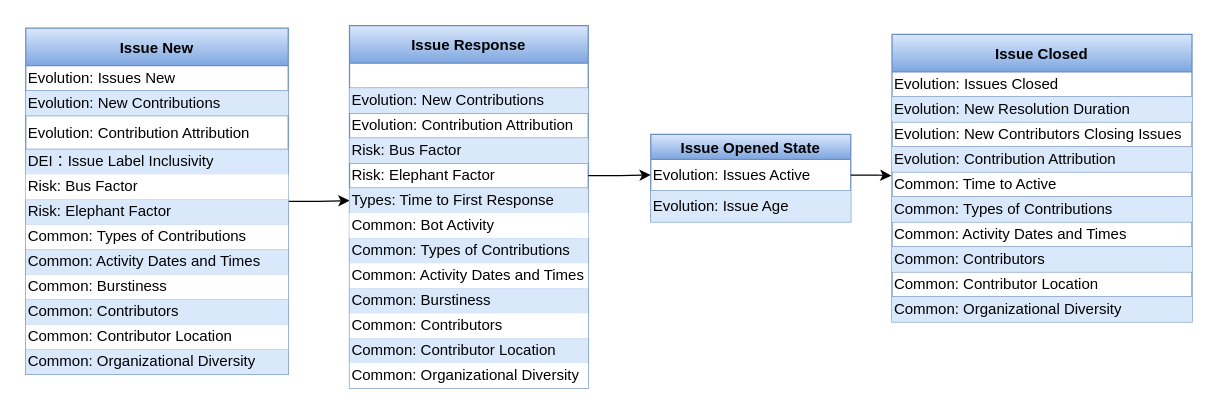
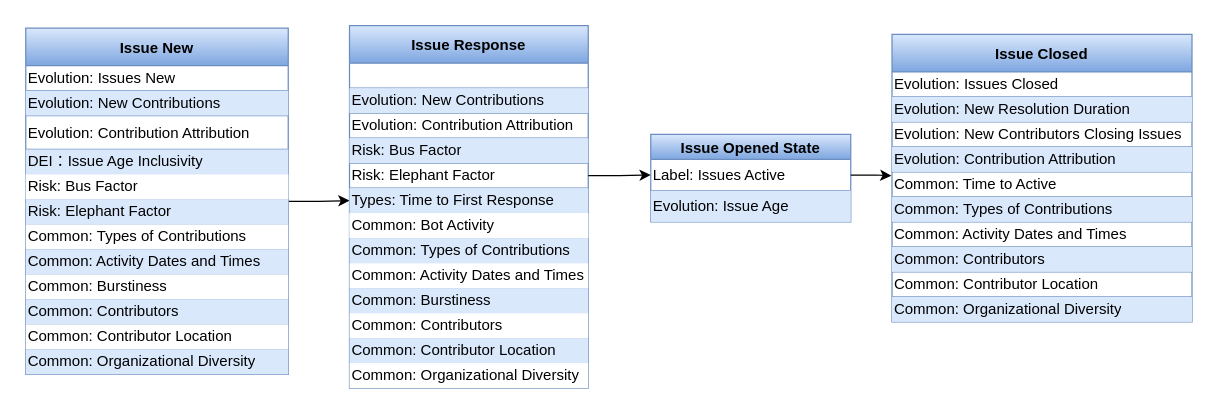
- <mxCell id="11" value="DEI：Issue Label Inclusivity" style="shape=partialRectangle;html=1;whiteSpace=wrap;connectable=0;fillColor=#dae8fc;top=0;left=0;bottom=0;right=0;overflow=hidden;pointerEvents=1;align=left;fontSize=12;strokeColor=#6c8ebf;" vertex="1" parent="10"><mxGeometry width="210" height="20" as="geometry" /></mxCell>
+ <mxCell id="11" value="DEI：Issue Age Inclusivity" style="shape=partialRectangle;html=1;whiteSpace=wrap;connectable=0;fillColor=#dae8fc;top=0;left=0;bottom=0;right=0;overflow=hidden;pointerEvents=1;align=left;fontSize=12;strokeColor=#6c8ebf;" vertex="1" parent="10"><mxGeometry width="210" height="20" as="geometry" /></mxCell>
- <mxCell id="56" value="Evolution: Issues Active" style="shape=partialRectangle;html=1;whiteSpace=wrap;connectable=0;fillColor=none;top=0;left=0;bottom=0;right=0;overflow=hidden;pointerEvents=1;align=left;fontSize=12;" vertex="1" parent="55"><mxGeometry width="160" height="25" as="geometry" /></mxCell>
+ <mxCell id="56" value="Label: Issues Active" style="shape=partialRectangle;html=1;whiteSpace=wrap;connectable=0;fillColor=none;top=0;left=0;bottom=0;right=0;overflow=hidden;pointerEvents=1;align=left;fontSize=12;" vertex="1" parent="55"><mxGeometry width="160" height="25" as="geometry" /></mxCell>
